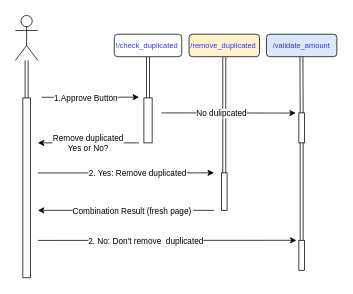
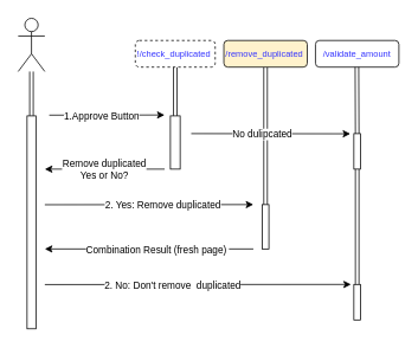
- <mxCell id="3" value="&lt;font style=&quot;font-size: 10px;&quot; color=&quot;#3333ff&quot;&gt;!/check_duplicated&amp;nbsp;&lt;/font&gt;" style="rounded=1;whiteSpace=wrap;html=1;" parent="1" vertex="1"><mxGeometry x="152" y="45" width="90" height="30" as="geometry" /></mxCell>
+ <mxCell id="3" value="&lt;font style=&quot;font-size: 10px;&quot; color=&quot;#3333ff&quot;&gt;!/check_duplicated&amp;nbsp;&lt;/font&gt;" style="rounded=1;whiteSpace=wrap;html=1;dashed=1;" parent="1" vertex="1"><mxGeometry x="152" y="45" width="90" height="30" as="geometry" /></mxCell>
- <mxCell id="21" value="&lt;font color=&quot;#3333ff&quot; style=&quot;font-size: 10px;&quot;&gt;/&lt;/font&gt;&lt;font color=&quot;#3333ff&quot;&gt;&lt;span style=&quot;font-size: 10px;&quot;&gt;validate_amount&lt;/span&gt;&lt;/font&gt;" style="rounded=1;whiteSpace=wrap;html=1;fillColor=#dae8fc;" parent="1" vertex="1"><mxGeometry x="355" y="45" width="94" height="30" as="geometry" /></mxCell>
+ <mxCell id="21" value="&lt;font color=&quot;#3333ff&quot; style=&quot;font-size: 10px;&quot;&gt;/&lt;/font&gt;&lt;font color=&quot;#3333ff&quot;&gt;&lt;span style=&quot;font-size: 10px;&quot;&gt;validate_amount&lt;/span&gt;&lt;/font&gt;" style="rounded=1;whiteSpace=wrap;html=1;" parent="1" vertex="1"><mxGeometry x="355" y="45" width="94" height="30" as="geometry" /></mxCell>
